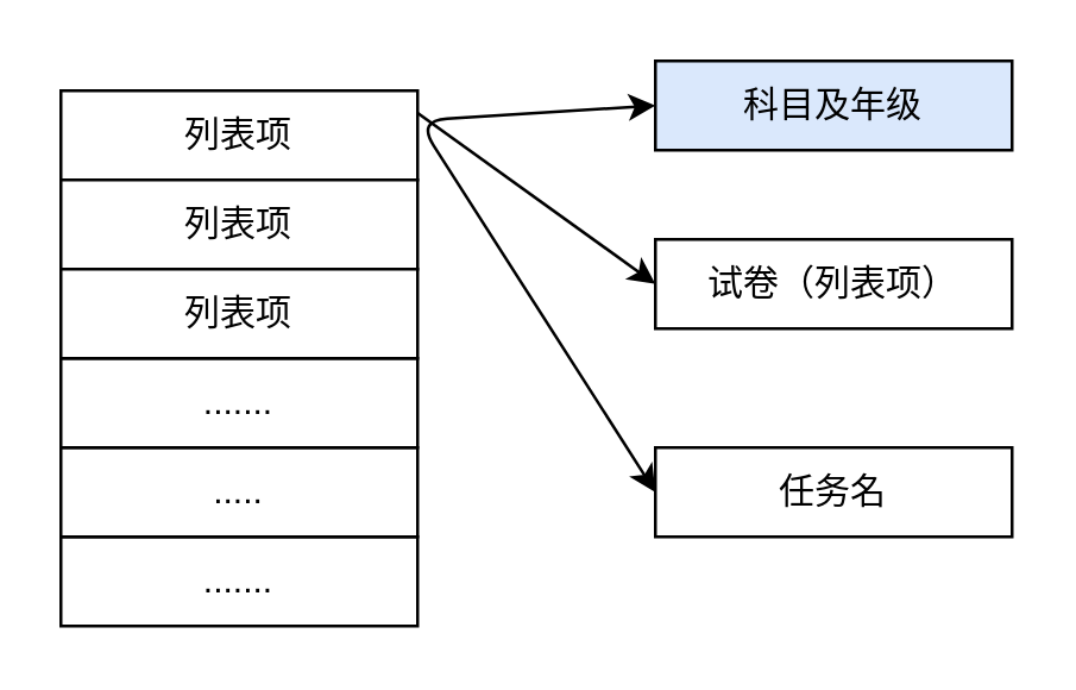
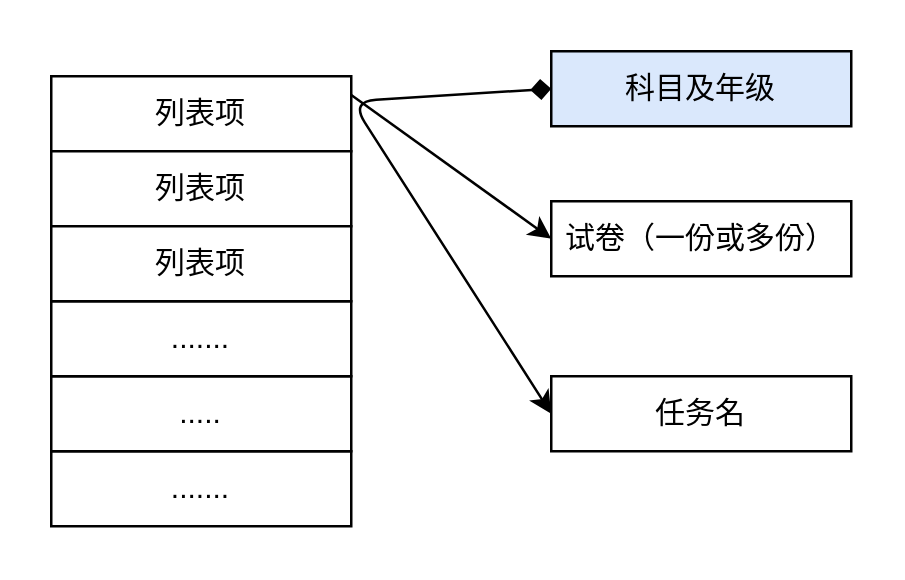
- <mxCell id="10" value="" style="endArrow=classic;startArrow=classic;html=1;exitX=0;exitY=0.5;exitDx=0;exitDy=0;entryX=0;entryY=0.5;entryDx=0;entryDy=0;" edge="1" parent="1" source="9" target="4"><mxGeometry width="50" height="50" relative="1" as="geometry"><mxPoint x="110" y="70" as="sourcePoint" /><mxPoint x="160" y="20" as="targetPoint" /><Array as="points"><mxPoint x="140" y="40" /></Array></mxGeometry></mxCell>
+ <mxCell id="10" value="" style="endArrow=diamond;startArrow=classic;html=1;exitX=0;exitY=0.5;exitDx=0;exitDy=0;entryX=0;entryY=0.5;entryDx=0;entryDy=0;" edge="1" parent="1" source="9" target="4"><mxGeometry width="50" height="50" relative="1" as="geometry"><mxPoint x="110" y="70" as="sourcePoint" /><mxPoint x="160" y="20" as="targetPoint" /><Array as="points"><mxPoint x="140" y="40" /></Array></mxGeometry></mxCell>
- <mxCell id="11" value="试卷（列表项）" style="rounded=0;whiteSpace=wrap;html=1;" vertex="1" parent="1"><mxGeometry x="220" y="80" width="120" height="30" as="geometry" /></mxCell>
+ <mxCell id="11" value="试卷（一份或多份）" style="rounded=0;whiteSpace=wrap;html=1;" vertex="1" parent="1"><mxGeometry x="220" y="80" width="120" height="30" as="geometry" /></mxCell>
